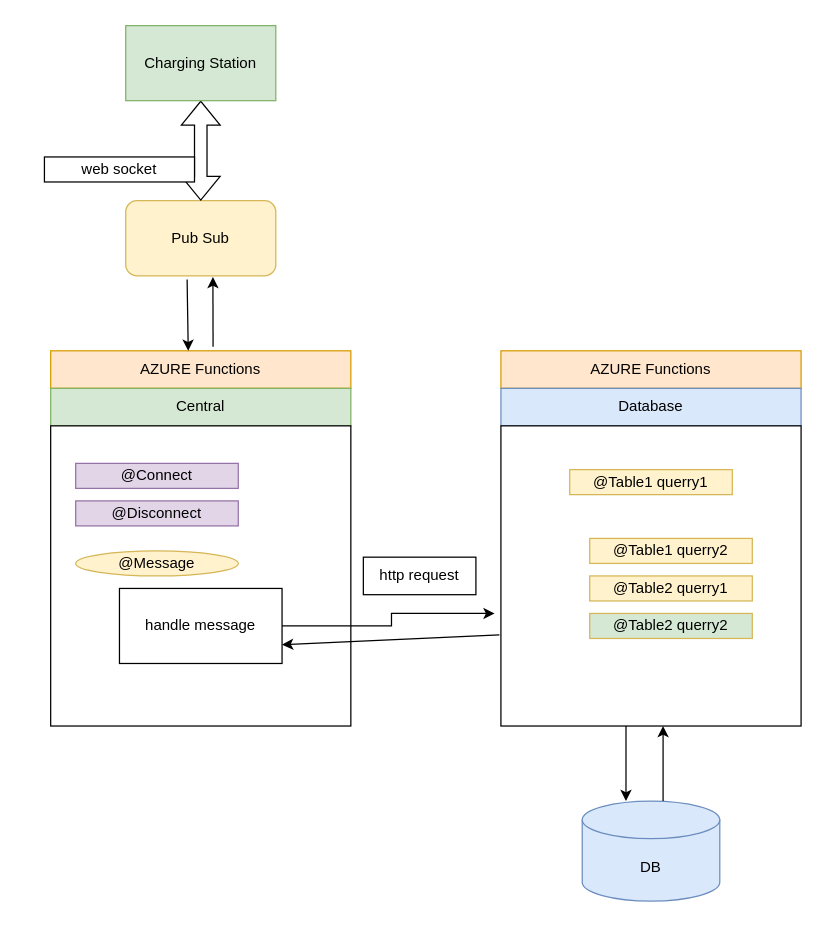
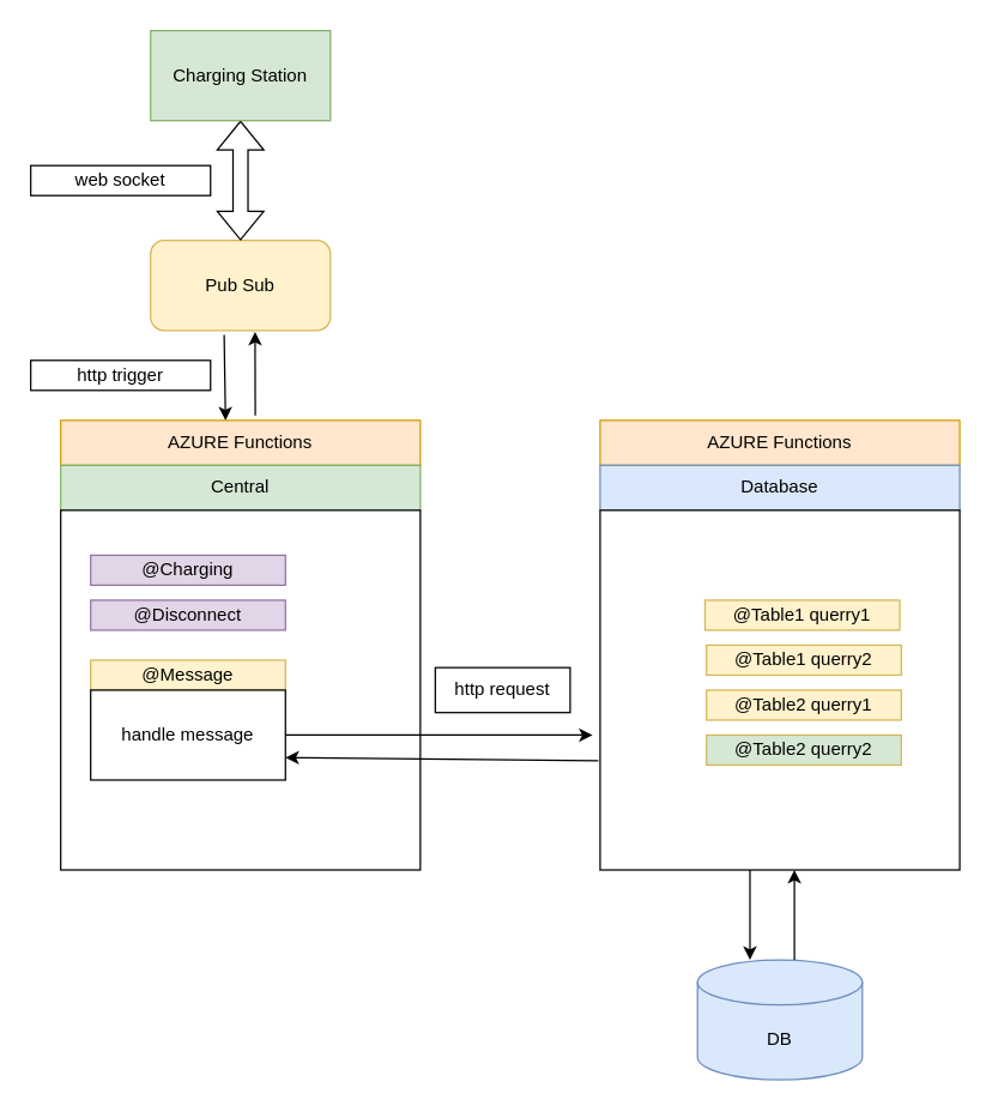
- <mxCell id="27" value="web socket" style="rounded=0;whiteSpace=wrap;html=1;" vertex="1" parent="1"><mxGeometry x="35" y="125" width="120" height="20" as="geometry" /></mxCell>
+ <mxCell id="27" value="web socket" style="rounded=0;whiteSpace=wrap;html=1;" vertex="1" parent="1"><mxGeometry x="20" y="110" width="120" height="20" as="geometry" /></mxCell>
+ <mxCell id="28" value="http trigger" style="rounded=0;whiteSpace=wrap;html=1;" vertex="1" parent="1"><mxGeometry x="20" y="240" width="120" height="20" as="geometry" /></mxCell>
- <mxCell id="7" value="@Connect" style="rounded=0;whiteSpace=wrap;html=1;fillColor=#e1d5e7;strokeColor=#9673a6;" vertex="1" parent="1"><mxGeometry x="60" y="370" width="130" height="20" as="geometry" /></mxCell>
+ <mxCell id="7" value="@Charging" style="rounded=0;whiteSpace=wrap;html=1;fillColor=#e1d5e7;strokeColor=#9673a6;" vertex="1" parent="1"><mxGeometry x="60" y="370" width="130" height="20" as="geometry" /></mxCell>
- <mxCell id="14" value="@Table1 querry1" style="rounded=0;whiteSpace=wrap;html=1;fillColor=#fff2cc;strokeColor=#d6b656;" vertex="1" parent="1"><mxGeometry x="455" y="375" width="130" height="20" as="geometry" /></mxCell>
+ <mxCell id="14" value="@Table1 querry1" style="rounded=0;whiteSpace=wrap;html=1;fillColor=#fff2cc;strokeColor=#d6b656;" vertex="1" parent="1"><mxGeometry x="470" y="400" width="130" height="20" as="geometry" /></mxCell>
- <mxCell id="9" value="@Message" style="ellipse;whiteSpace=wrap;html=1;fillColor=#fff2cc;strokeColor=#d6b656;" vertex="1" parent="1"><mxGeometry x="60" y="440" width="130" height="20" as="geometry" /></mxCell>
+ <mxCell id="9" value="@Message" style="rounded=0;whiteSpace=wrap;html=1;fillColor=#fff2cc;strokeColor=#d6b656;" vertex="1" parent="1"><mxGeometry x="60" y="440" width="130" height="20" as="geometry" /></mxCell>
- <mxCell id="10" value="handle message" style="rounded=0;whiteSpace=wrap;html=1;" vertex="1" parent="1"><mxGeometry x="95" y="470" width="130" height="60" as="geometry" /></mxCell>
+ <mxCell id="10" value="handle message" style="rounded=0;whiteSpace=wrap;html=1;" vertex="1" parent="1"><mxGeometry x="60" y="460" width="130" height="60" as="geometry" /></mxCell>
